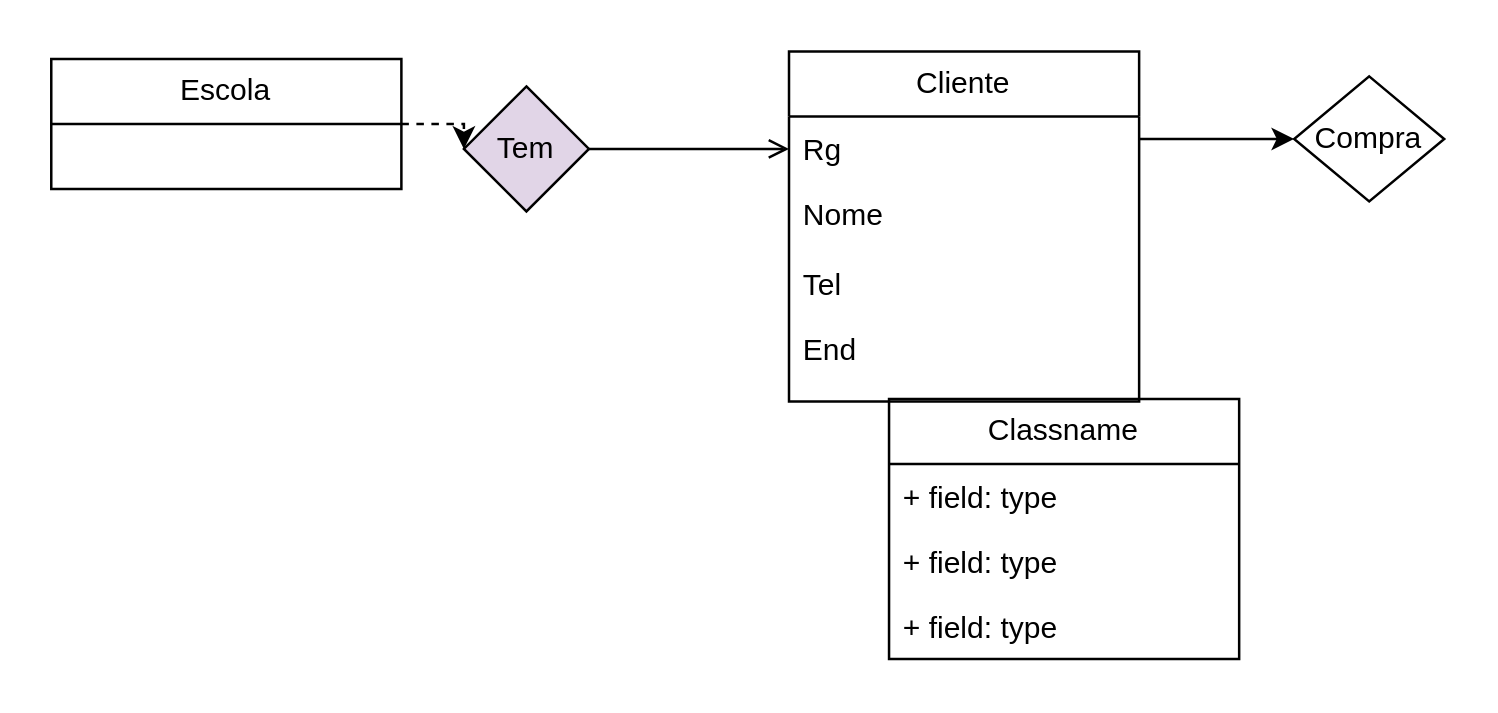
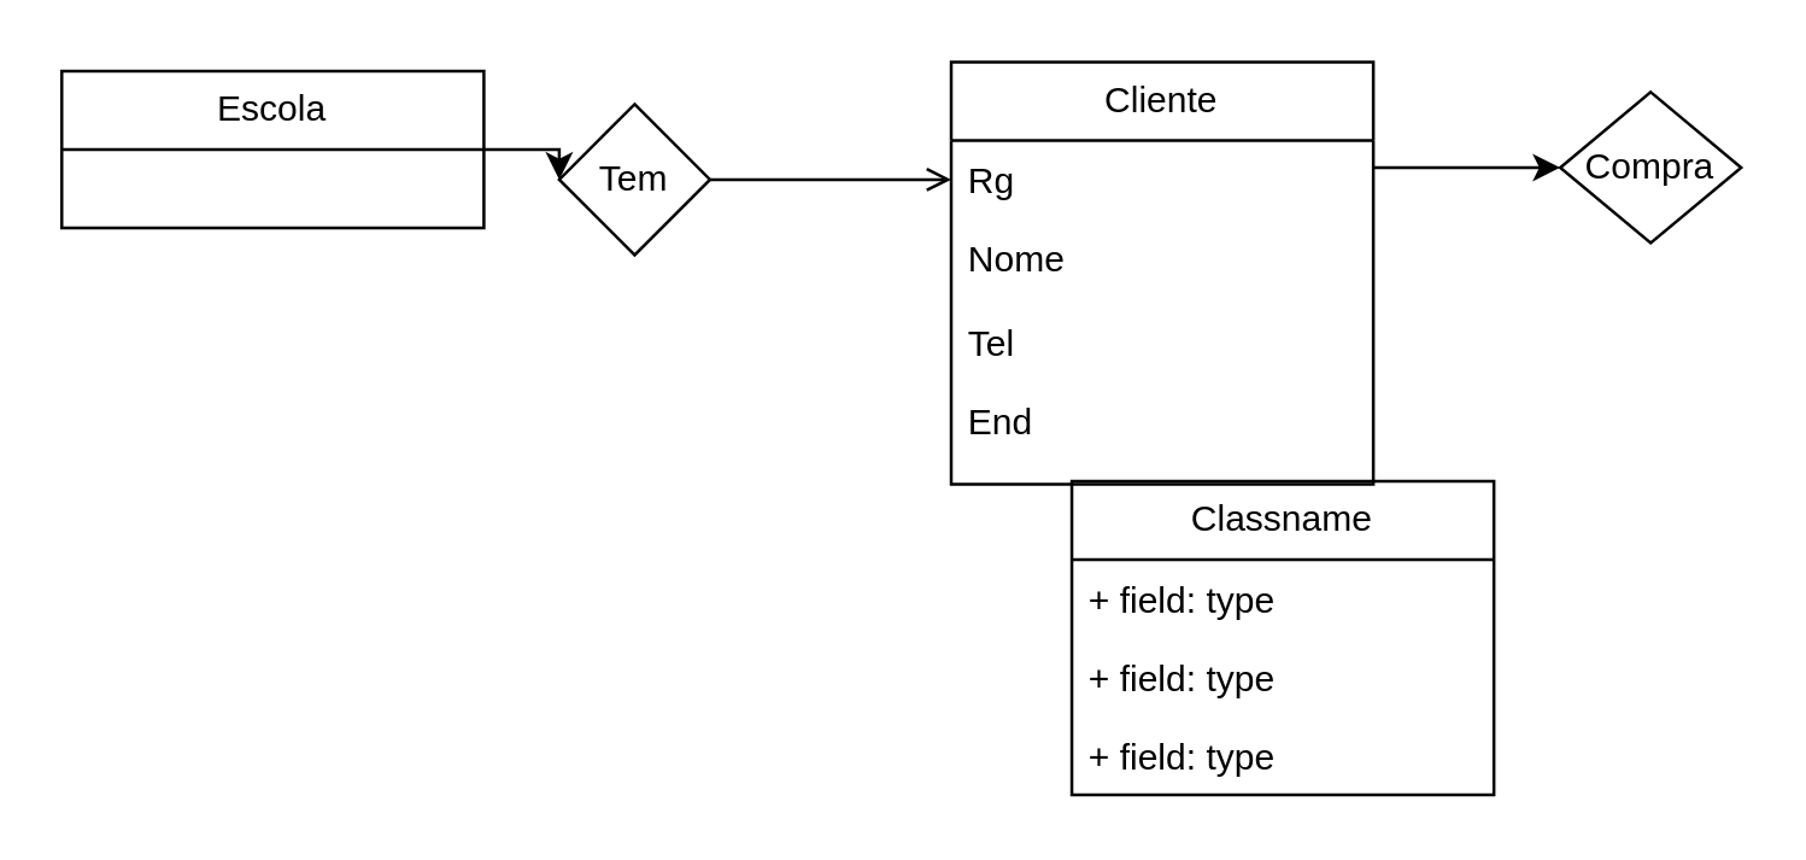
- <mxCell id="4" style="edgeStyle=orthogonalEdgeStyle;rounded=0;orthogonalLoop=1;jettySize=auto;html=1;exitX=1;exitY=0.5;exitDx=0;exitDy=0;entryX=0;entryY=0.5;entryDx=0;entryDy=0;dashed=1;" edge="1" parent="1" source="5" target="3"><mxGeometry relative="1" as="geometry" /></mxCell>
+ <mxCell id="4" style="edgeStyle=orthogonalEdgeStyle;rounded=0;orthogonalLoop=1;jettySize=auto;html=1;exitX=1;exitY=0.5;exitDx=0;exitDy=0;entryX=0;entryY=0.5;entryDx=0;entryDy=0;" edge="1" parent="1" source="5" target="3"><mxGeometry relative="1" as="geometry" /></mxCell>
- <mxCell id="3" value="Tem" style="rhombus;whiteSpace=wrap;html=1;fillColor=#e1d5e7;" vertex="1" parent="1"><mxGeometry x="185" y="34" width="50" height="50" as="geometry" /></mxCell>
+ <mxCell id="3" value="Tem" style="rhombus;whiteSpace=wrap;html=1;" vertex="1" parent="1"><mxGeometry x="185" y="34" width="50" height="50" as="geometry" /></mxCell>
